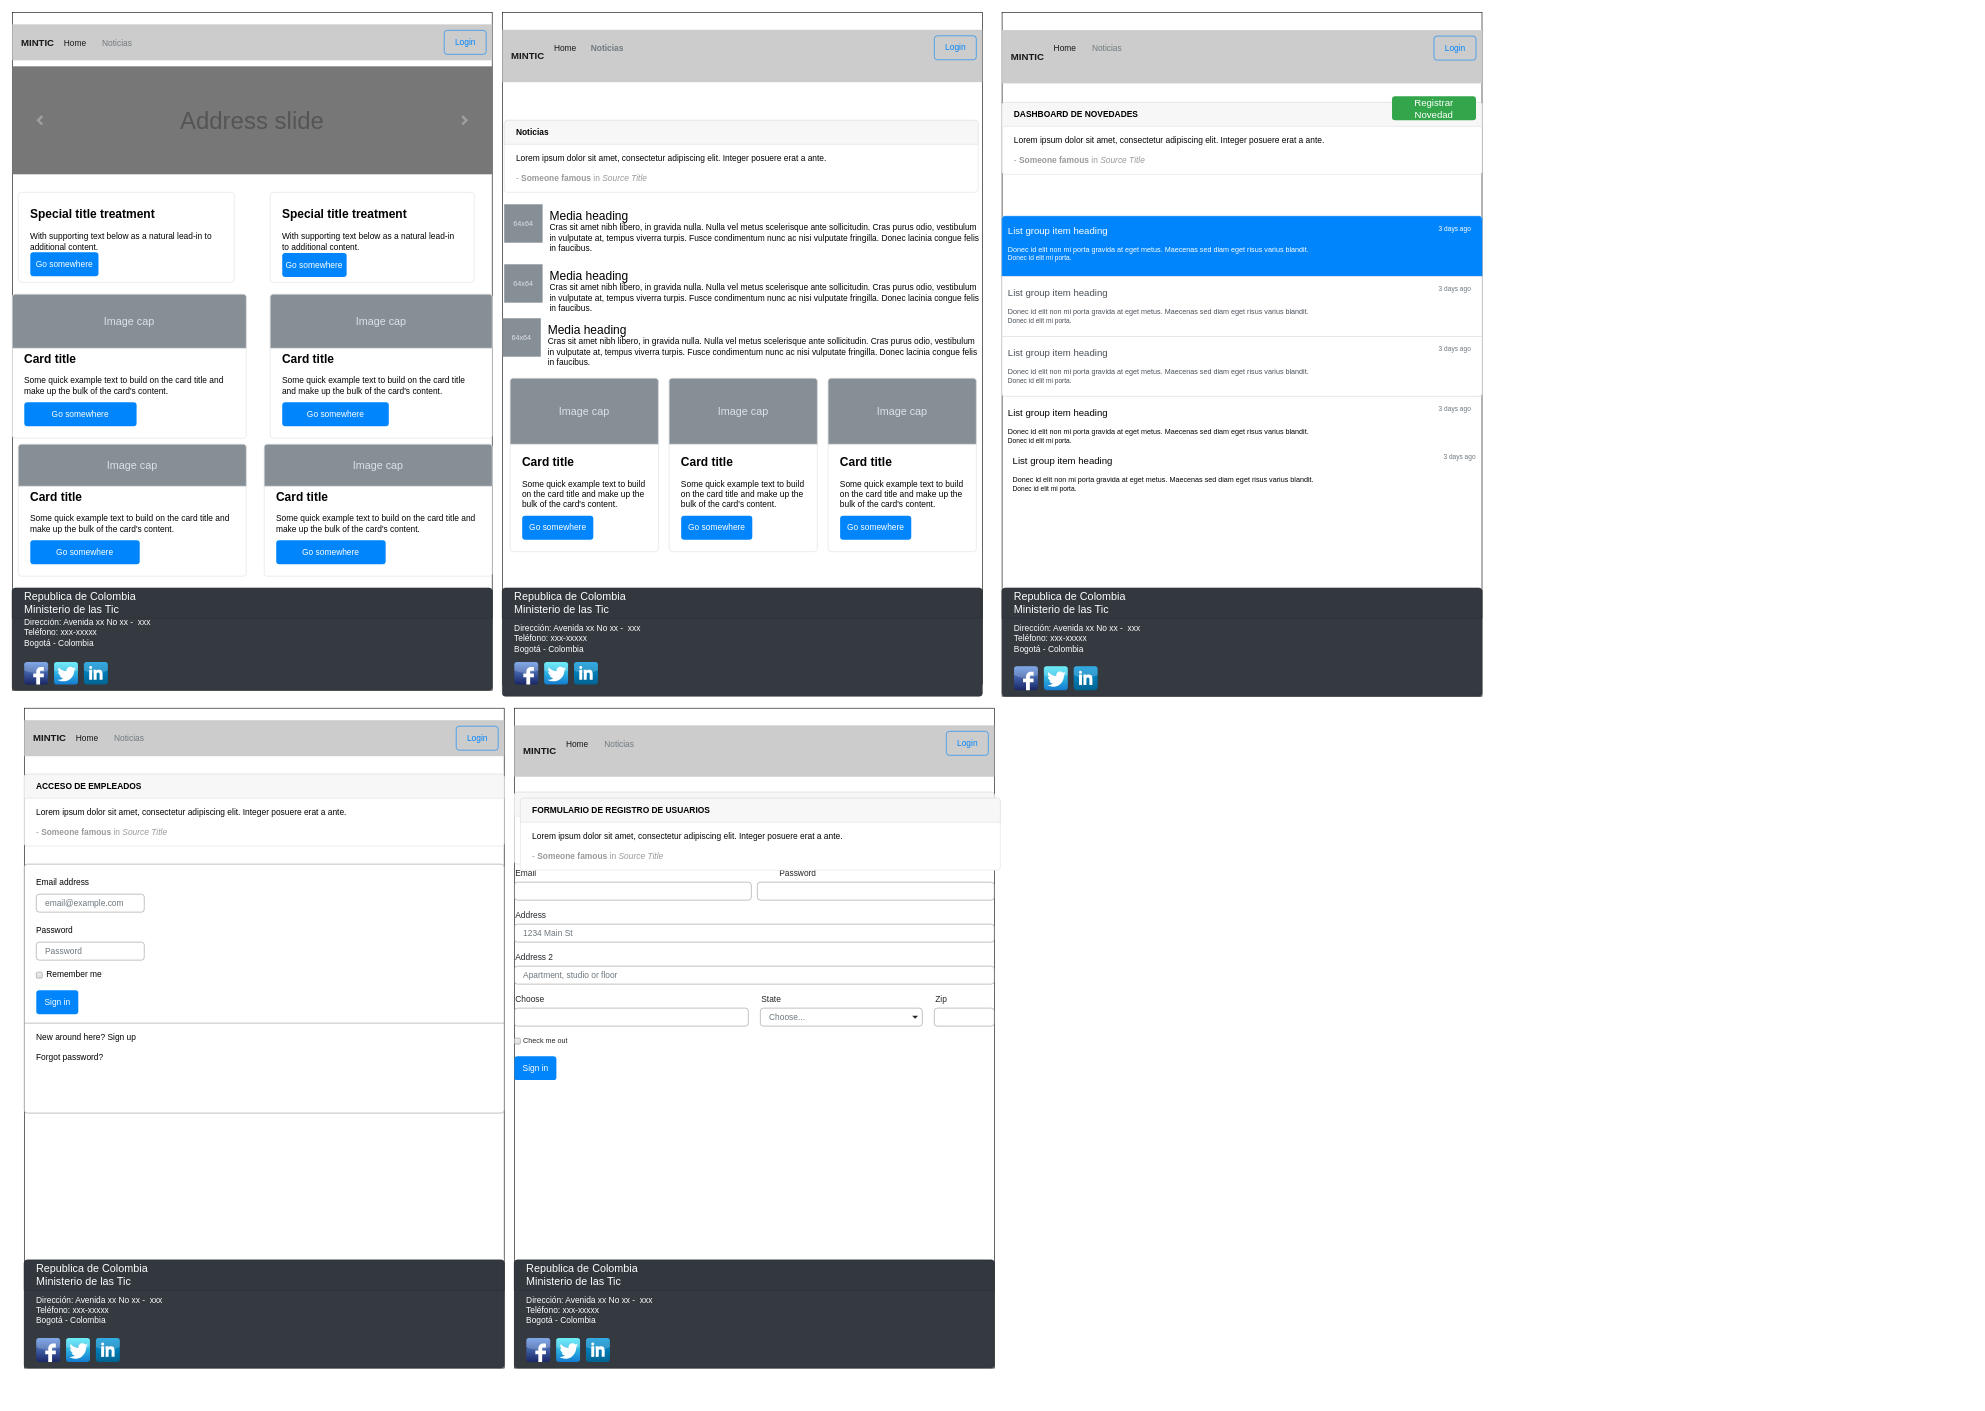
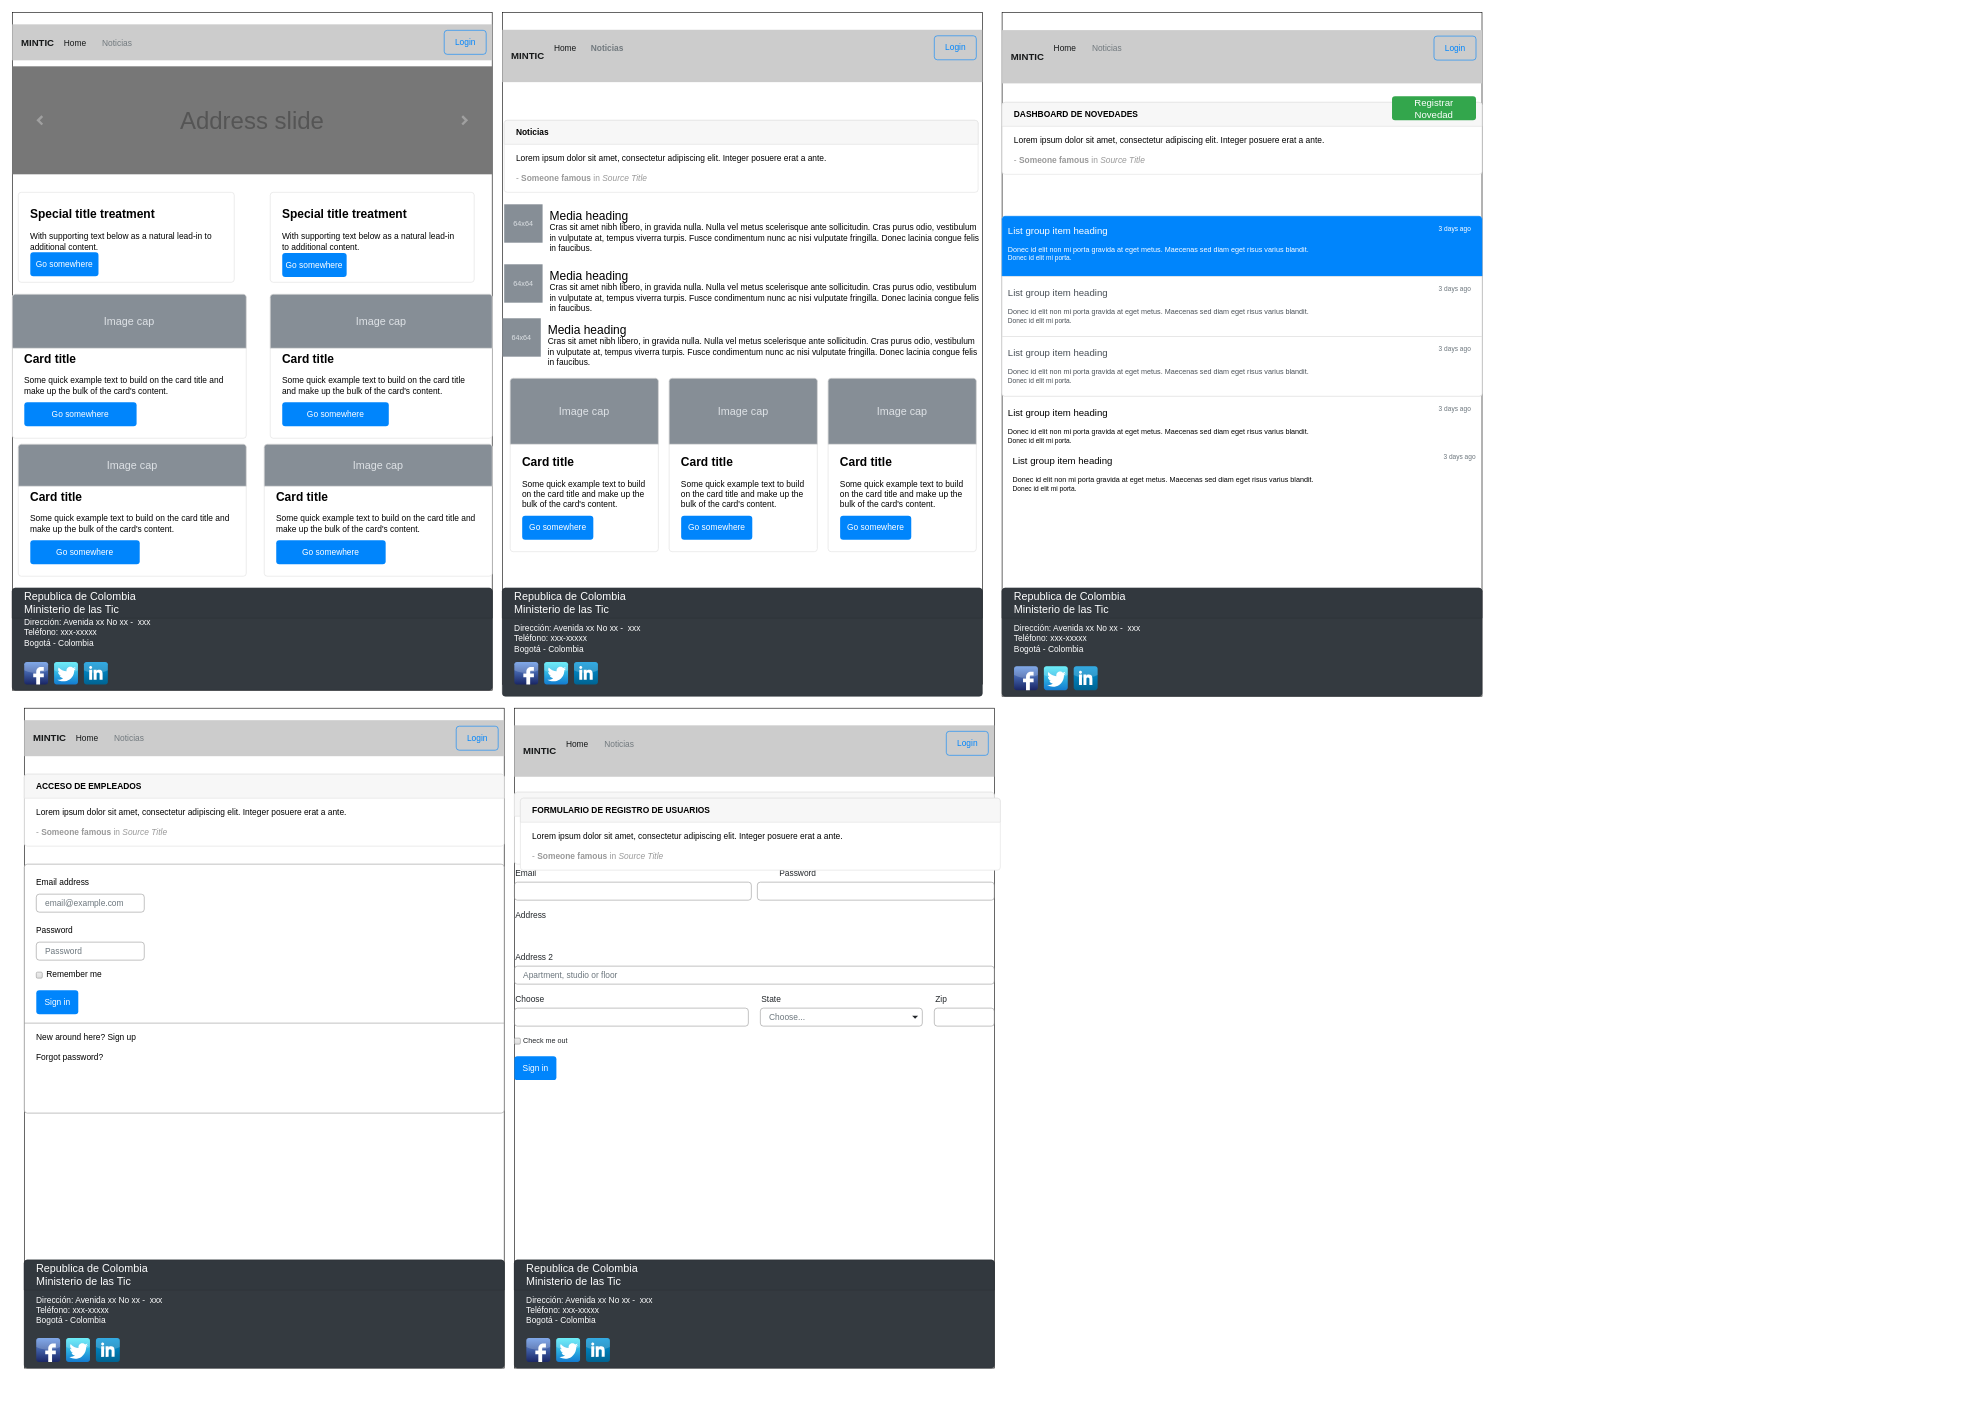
- <mxCell id="77" value="1234 Main St" style="html=1;shadow=0;dashed=0;shape=mxgraph.bootstrap.rrect;rSize=5;fillColor=none;strokeColor=#999999;align=left;spacing=15;fontSize=14;fontColor=#6C767D;" vertex="1" parent="61"><mxGeometry y="360" width="800" height="30" as="geometry" /></mxCell>
